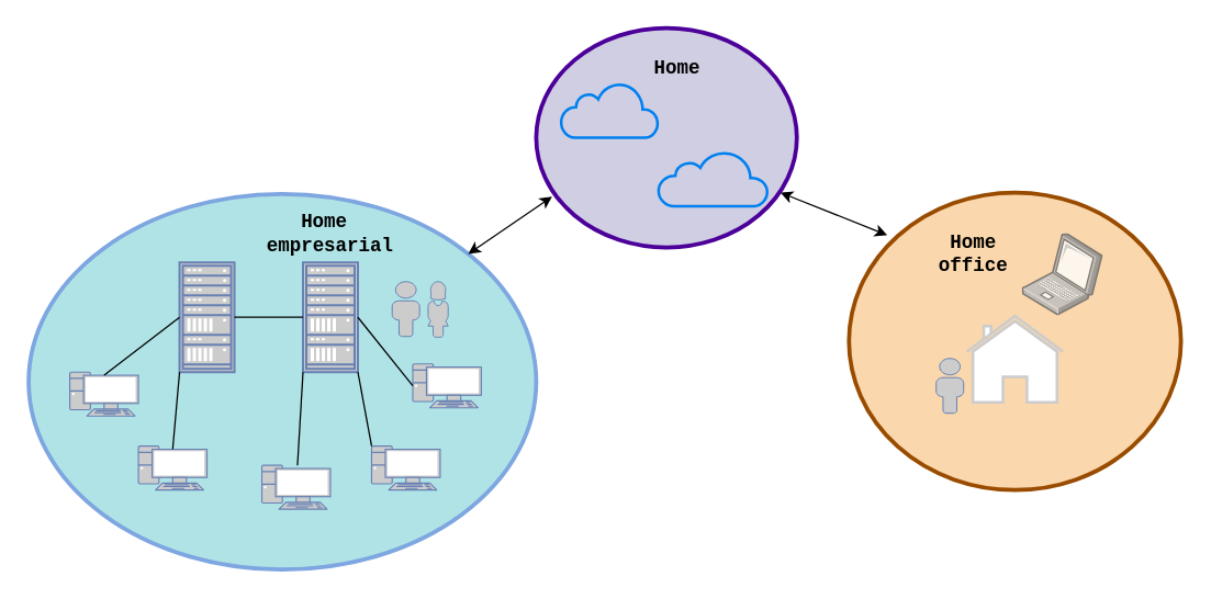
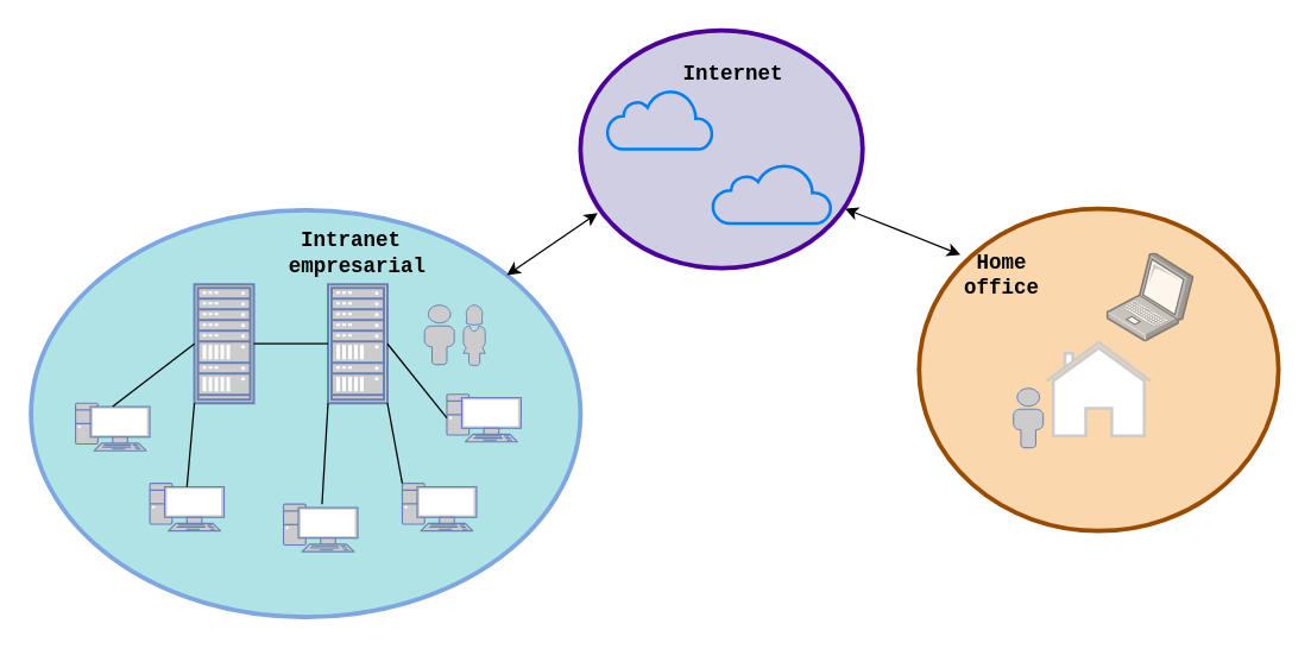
- <mxCell id="30" value="Home" style="text;html=1;strokeColor=none;fillColor=none;align=center;verticalAlign=middle;whiteSpace=wrap;rounded=0;fontColor=#000000;fontFamily=Courier New;fontStyle=1;fontSize=14;" vertex="1" parent="1"><mxGeometry x="458" y="30" width="70" height="40" as="geometry" /></mxCell>
+ <mxCell id="30" value="Internet" style="text;html=1;strokeColor=none;fillColor=none;align=center;verticalAlign=middle;whiteSpace=wrap;rounded=0;fontColor=#000000;fontFamily=Courier New;fontStyle=1;fontSize=14;" vertex="1" parent="1"><mxGeometry x="458" y="30" width="70" height="40" as="geometry" /></mxCell>
- <mxCell id="17" value="Home&amp;nbsp;&lt;br style=&quot;font-size: 14px;&quot;&gt;empresarial" style="text;html=1;strokeColor=none;fillColor=none;align=center;verticalAlign=middle;whiteSpace=wrap;rounded=0;fontColor=#000000;fontStyle=1;fontFamily=Courier New;fontSize=14;" vertex="1" parent="1"><mxGeometry x="210" y="155" width="60" height="30" as="geometry" /></mxCell>
+ <mxCell id="17" value="Intranet&amp;nbsp;&lt;br style=&quot;font-size: 14px;&quot;&gt;empresarial" style="text;html=1;strokeColor=none;fillColor=none;align=center;verticalAlign=middle;whiteSpace=wrap;rounded=0;fontColor=#000000;fontStyle=1;fontFamily=Courier New;fontSize=14;" vertex="1" parent="1"><mxGeometry x="210" y="155" width="60" height="30" as="geometry" /></mxCell>
- <mxCell id="18" value="Home office" style="text;html=1;strokeColor=none;fillColor=none;align=center;verticalAlign=middle;whiteSpace=wrap;rounded=0;fontColor=#000000;fontFamily=Courier New;fontStyle=1;fontSize=14;" vertex="1" parent="1"><mxGeometry x="674.42" y="165" width="70" height="40" as="geometry" /></mxCell>
+ <mxCell id="18" value="Home office" style="text;html=1;strokeColor=none;fillColor=none;align=center;verticalAlign=middle;whiteSpace=wrap;rounded=0;fontColor=#000000;fontFamily=Courier New;fontStyle=1;fontSize=14;" vertex="1" parent="1"><mxGeometry x="639.42" y="165" width="70" height="40" as="geometry" /></mxCell>
